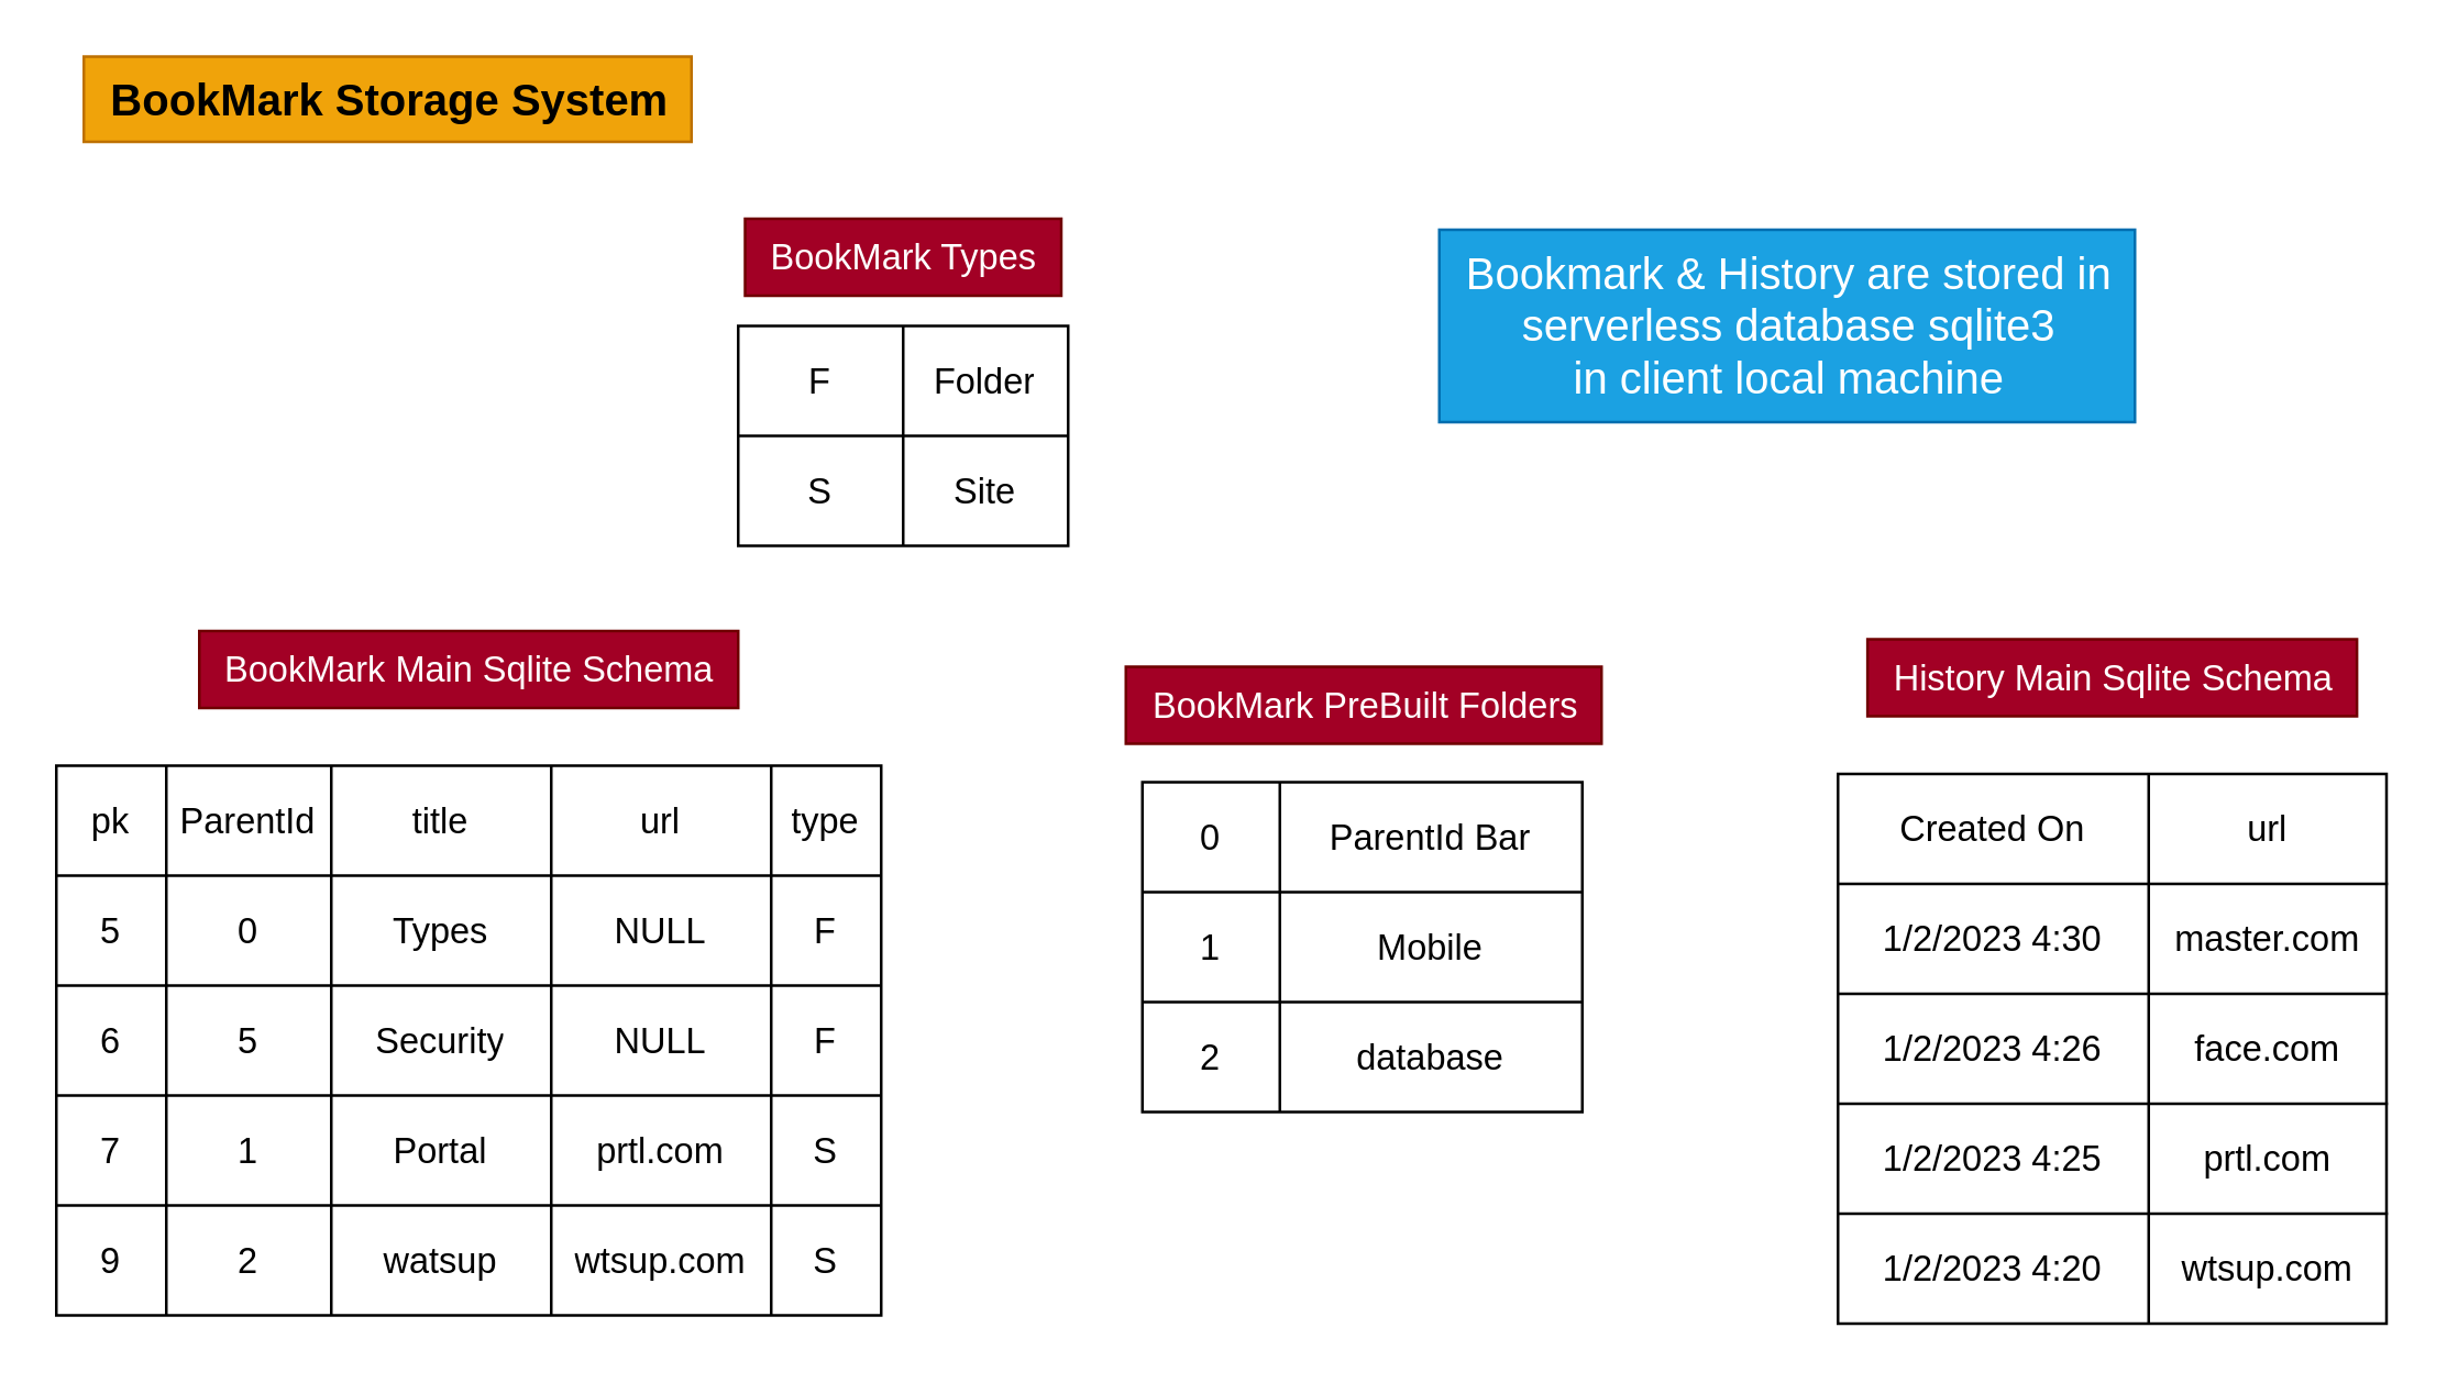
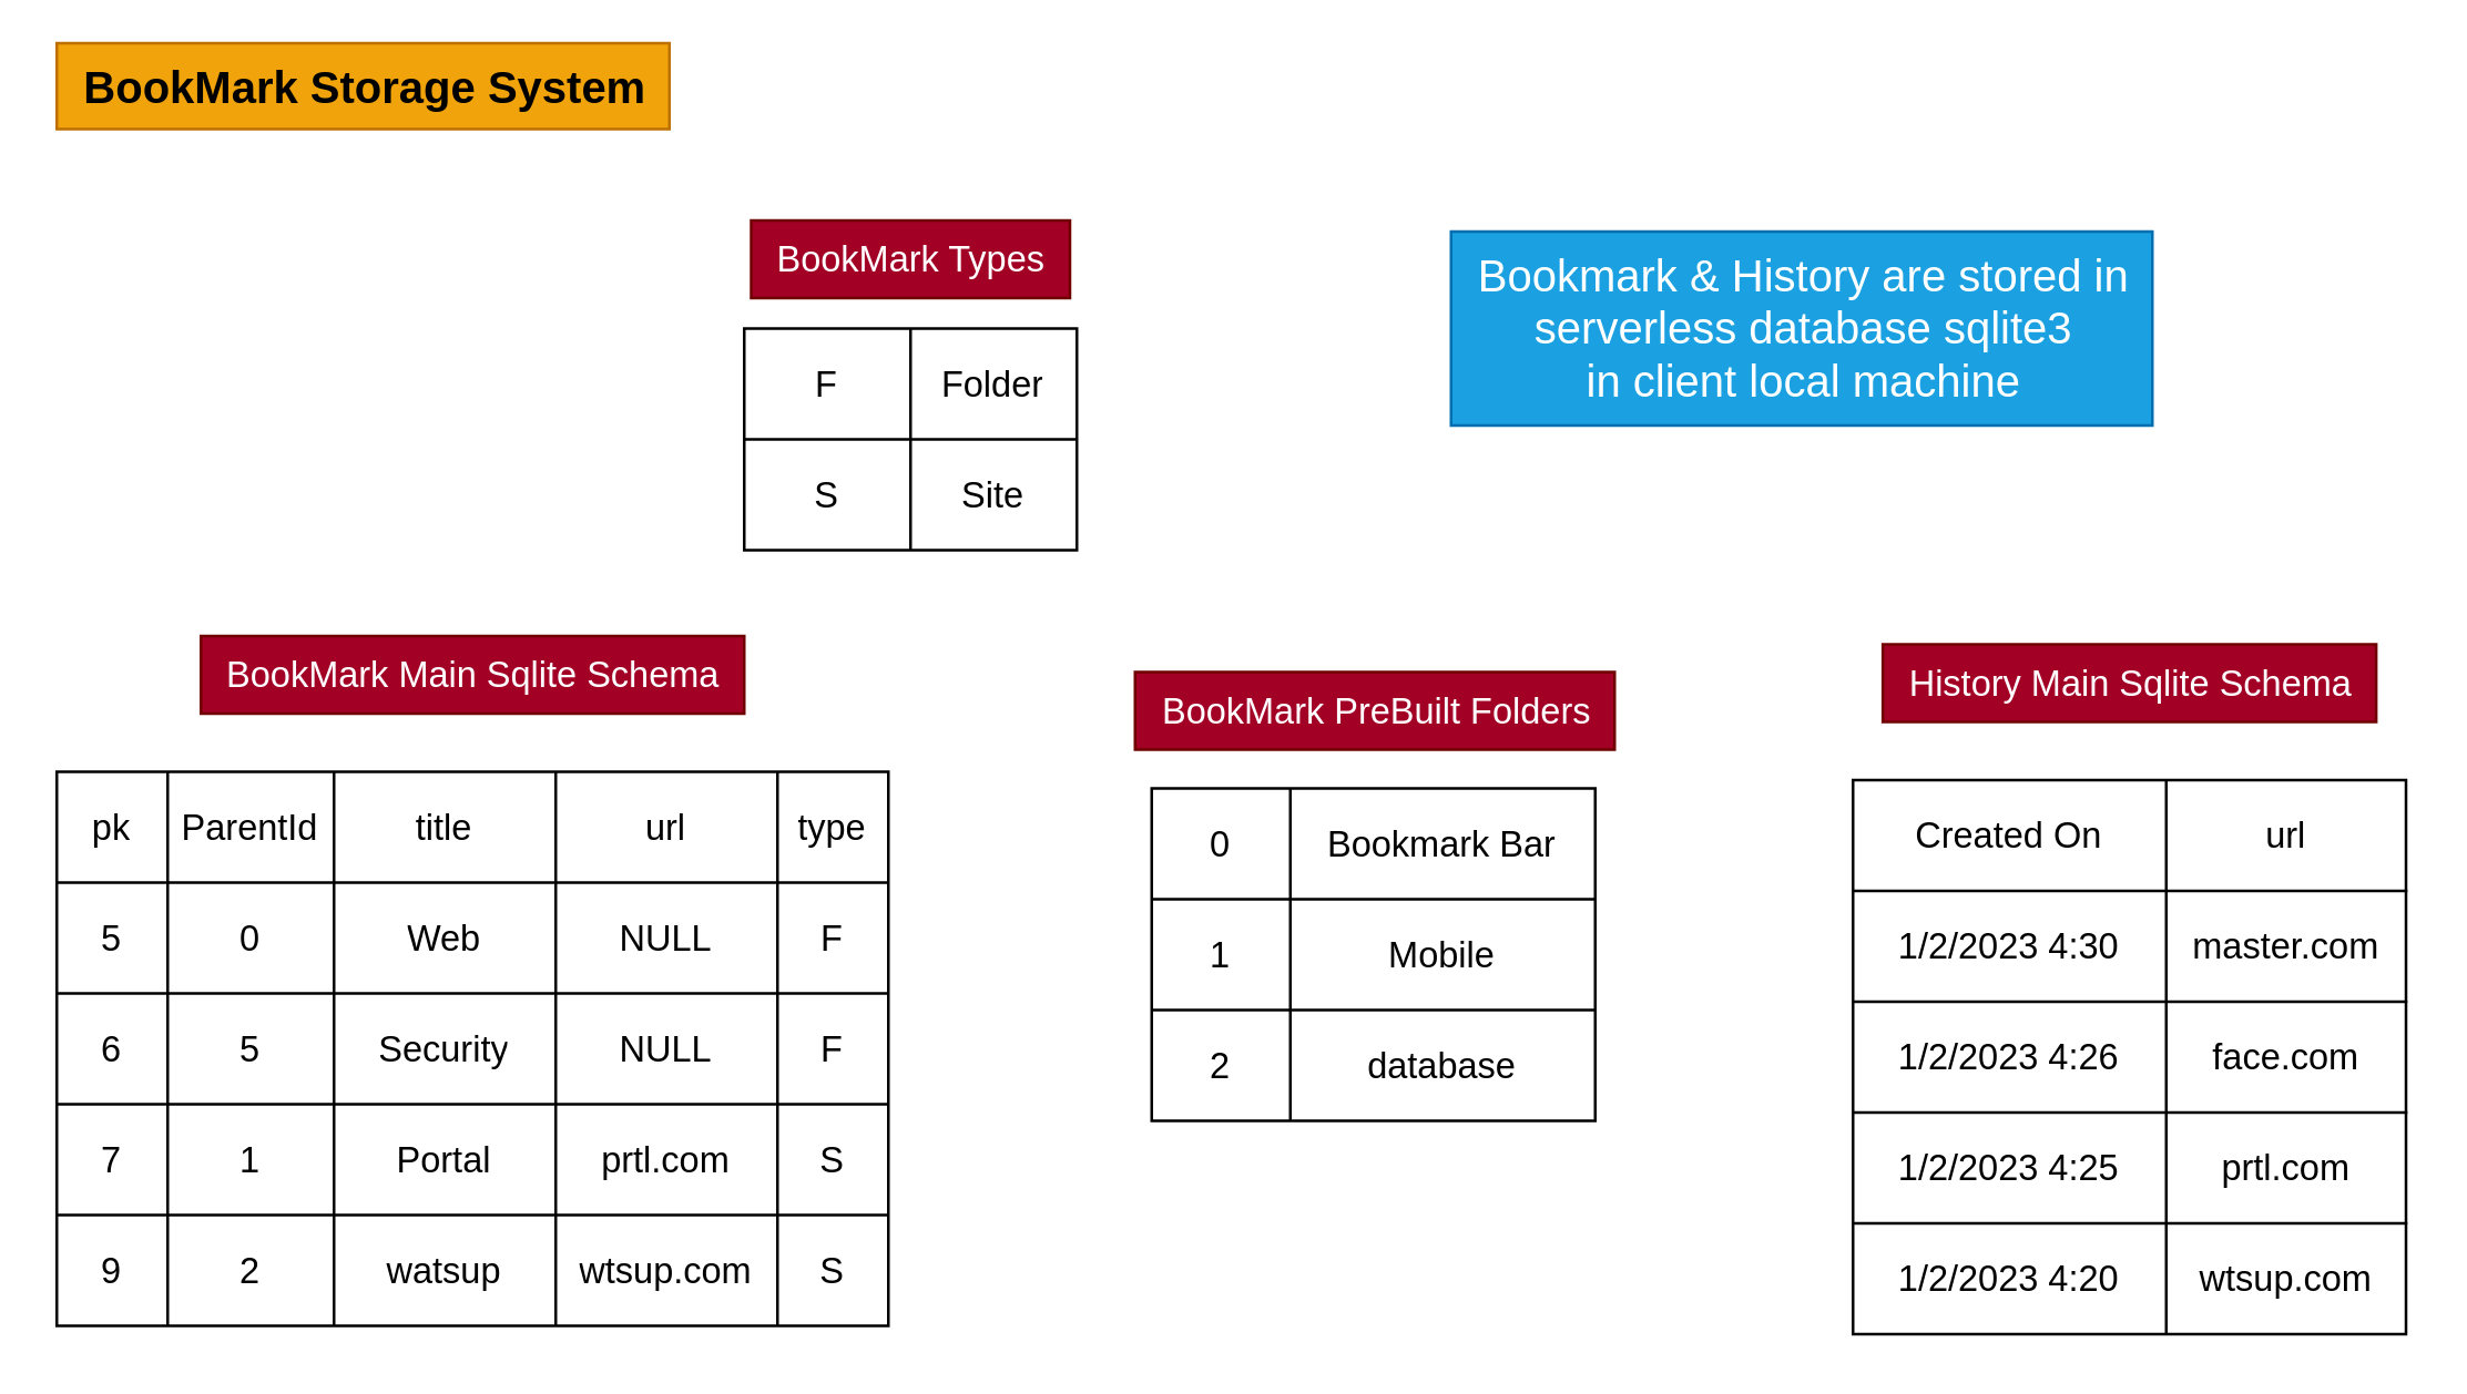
- <mxCell id="57" value="BookMark Storage System" style="text;html=1;align=center;verticalAlign=middle;resizable=0;points=[];autosize=1;strokeColor=#BD7000;fillColor=#f0a30a;fontSize=16;fontColor=#000000;fontStyle=1" vertex="1" parent="1"><mxGeometry x="30" y="20" width="221" height="31" as="geometry" /></mxCell>
+ <mxCell id="57" value="BookMark Storage System" style="text;html=1;align=center;verticalAlign=middle;resizable=0;points=[];autosize=1;strokeColor=#BD7000;fillColor=#f0a30a;fontSize=16;fontColor=#000000;fontStyle=1" vertex="1" parent="1"><mxGeometry x="20" y="15" width="221" height="31" as="geometry" /></mxCell>
- <mxCell id="50" value="ParentId Bar" style="shape=partialRectangle;html=1;whiteSpace=wrap;connectable=0;overflow=hidden;fillColor=none;top=0;left=0;bottom=0;right=0;pointerEvents=1;fontSize=13;" vertex="1" parent="48"><mxGeometry x="50" width="110" height="40" as="geometry"><mxRectangle width="110" height="40" as="alternateBounds" /></mxGeometry></mxCell>
+ <mxCell id="50" value="Bookmark Bar" style="shape=partialRectangle;html=1;whiteSpace=wrap;connectable=0;overflow=hidden;fillColor=none;top=0;left=0;bottom=0;right=0;pointerEvents=1;fontSize=13;" vertex="1" parent="48"><mxGeometry x="50" width="110" height="40" as="geometry"><mxRectangle width="110" height="40" as="alternateBounds" /></mxGeometry></mxCell>
- <mxCell id="23" value="Types" style="shape=partialRectangle;html=1;whiteSpace=wrap;connectable=0;overflow=hidden;fillColor=none;top=0;left=0;bottom=0;right=0;pointerEvents=1;fontSize=13;" vertex="1" parent="20"><mxGeometry x="100" width="80" height="40" as="geometry"><mxRectangle width="80" height="40" as="alternateBounds" /></mxGeometry></mxCell>
+ <mxCell id="23" value="Web" style="shape=partialRectangle;html=1;whiteSpace=wrap;connectable=0;overflow=hidden;fillColor=none;top=0;left=0;bottom=0;right=0;pointerEvents=1;fontSize=13;" vertex="1" parent="20"><mxGeometry x="100" width="80" height="40" as="geometry"><mxRectangle width="80" height="40" as="alternateBounds" /></mxGeometry></mxCell>
